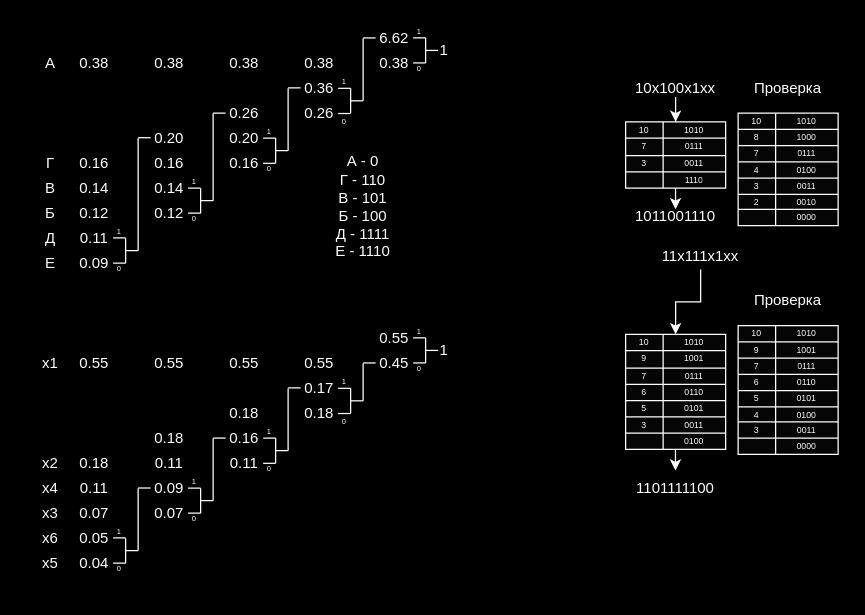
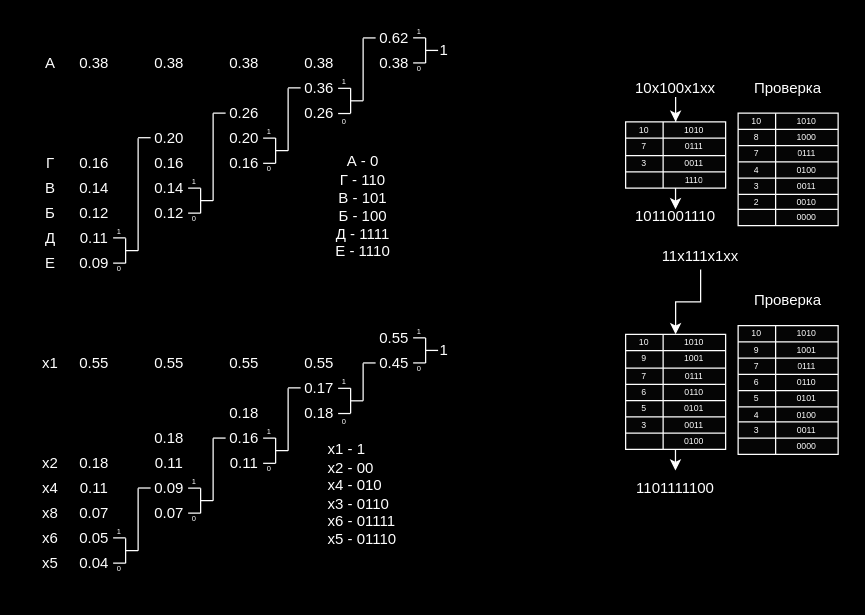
- <mxCell id="48" value="6.62" style="text;html=1;strokeColor=none;fillColor=none;align=center;verticalAlign=middle;whiteSpace=wrap;rounded=0;fontColor=#FFFFFF;" vertex="1" parent="1"><mxGeometry x="300" width="30" height="20" as="geometry" y="20" /></mxCell>
+ <mxCell id="48" value="0.62" style="text;html=1;strokeColor=none;fillColor=none;align=center;verticalAlign=middle;whiteSpace=wrap;rounded=0;fontColor=#FFFFFF;" vertex="1" parent="1"><mxGeometry x="300" width="30" height="20" as="geometry" y="20" /></mxCell>
+ <mxCell id="173" value="x1 - 1&lt;br&gt;x2 - 00&lt;br&gt;x4 - 010&lt;br&gt;x3 - 0110&lt;br&gt;x6 - 01111&lt;br&gt;x5 - 01110" style="text;html=1;strokeColor=none;fillColor=none;align=left;verticalAlign=middle;whiteSpace=wrap;rounded=0;fontColor=#FFFFFF;" vertex="1" parent="1"><mxGeometry x="260" y="350" width="60" height="90" as="geometry" /></mxCell>
- <mxCell id="111" value="x3" style="text;html=1;strokeColor=none;fillColor=none;align=center;verticalAlign=middle;whiteSpace=wrap;rounded=0;fontColor=#FFFFFF;" vertex="1" parent="1"><mxGeometry x="20" y="390" width="40" height="40" as="geometry" /></mxCell>
+ <mxCell id="111" value="x8" style="text;html=1;strokeColor=none;fillColor=none;align=center;verticalAlign=middle;whiteSpace=wrap;rounded=0;fontColor=#FFFFFF;" vertex="1" parent="1"><mxGeometry x="20" y="390" width="40" height="40" as="geometry" /></mxCell>
